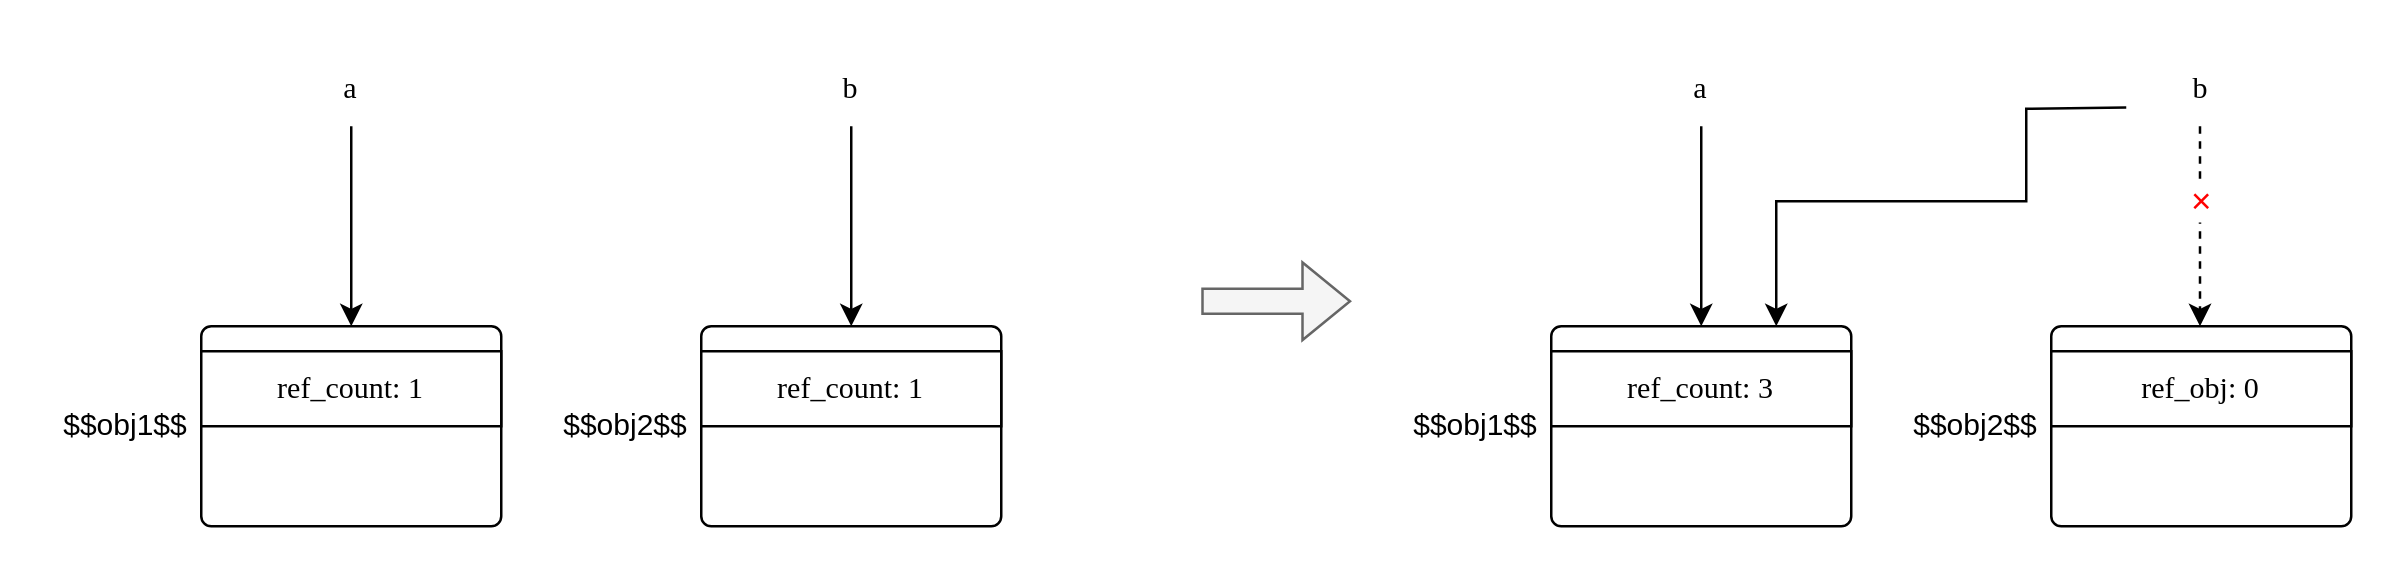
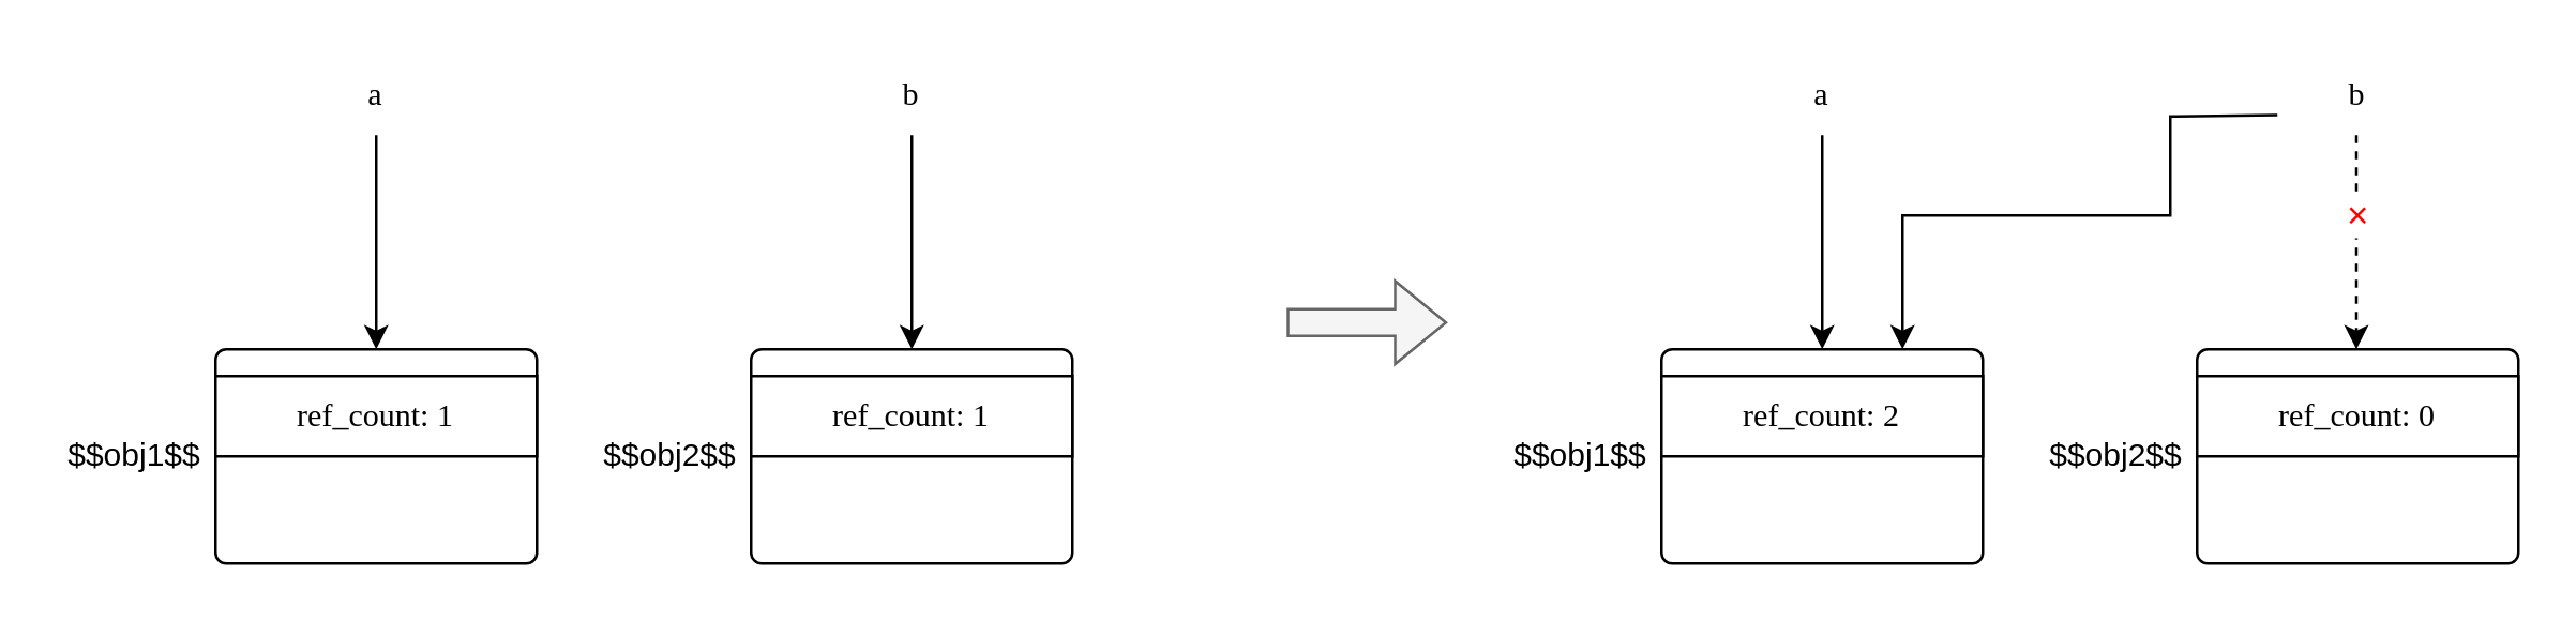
- <mxCell id="17" value="ref_count: 3" style="rounded=0;whiteSpace=wrap;html=1;fontFamily=SF Mono;" vertex="1" parent="15"><mxGeometry y="10" width="120" height="30" as="geometry" /></mxCell>
+ <mxCell id="17" value="ref_count: 2" style="rounded=0;whiteSpace=wrap;html=1;fontFamily=SF Mono;" vertex="1" parent="15"><mxGeometry y="10" width="120" height="30" as="geometry" /></mxCell>
- <mxCell id="23" value="ref_obj: 0" style="rounded=0;whiteSpace=wrap;html=1;fontFamily=SF Mono;" vertex="1" parent="21"><mxGeometry y="10" width="120" height="30" as="geometry" /></mxCell>
+ <mxCell id="23" value="ref_count: 0" style="rounded=0;whiteSpace=wrap;html=1;fontFamily=SF Mono;" vertex="1" parent="21"><mxGeometry y="10" width="120" height="30" as="geometry" /></mxCell>
